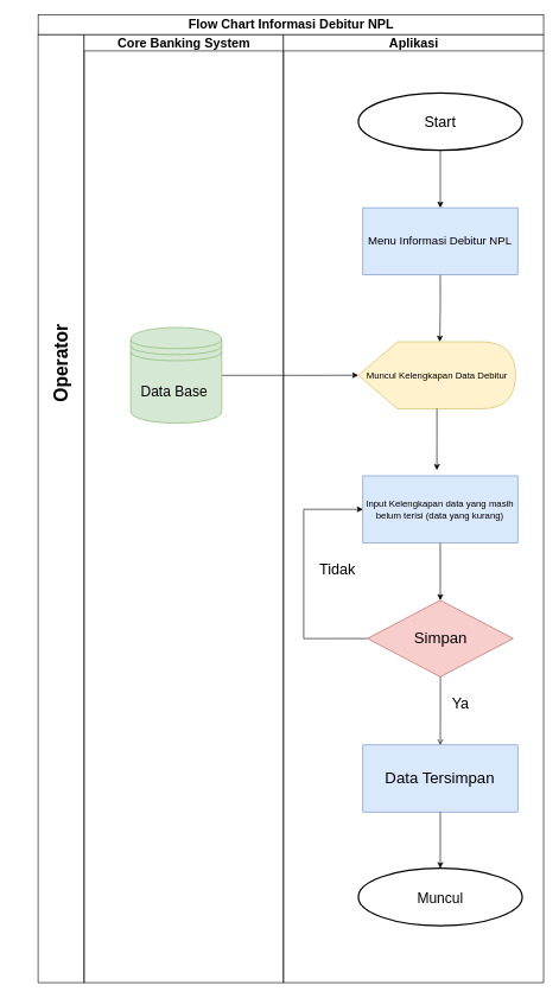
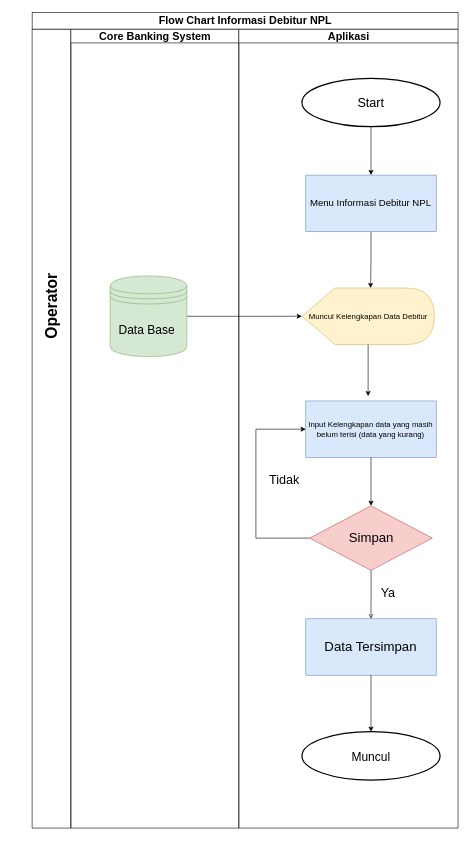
- <mxCell id="16" value="&lt;font style=&quot;font-size: 22px&quot;&gt;Data Tersimpan&lt;/font&gt;" style="rounded=0;whiteSpace=wrap;html=1;fillColor=#dae8fc;strokeColor=#6c8ebf;" parent="6" vertex="1"><mxGeometry x="326.163" y="916.034" width="217.442" height="94.138" as="geometry" /></mxCell>
+ <mxCell id="16" value="&lt;font style=&quot;font-size: 22px&quot;&gt;Data Tersimpan&lt;/font&gt;" style="rounded=0;whiteSpace=wrap;html=1;fillColor=#dae8fc;strokeColor=#6c8ebf;" parent="6" vertex="1"><mxGeometry x="326.163" y="901.034" width="217.442" height="94.138" as="geometry" /></mxCell>
